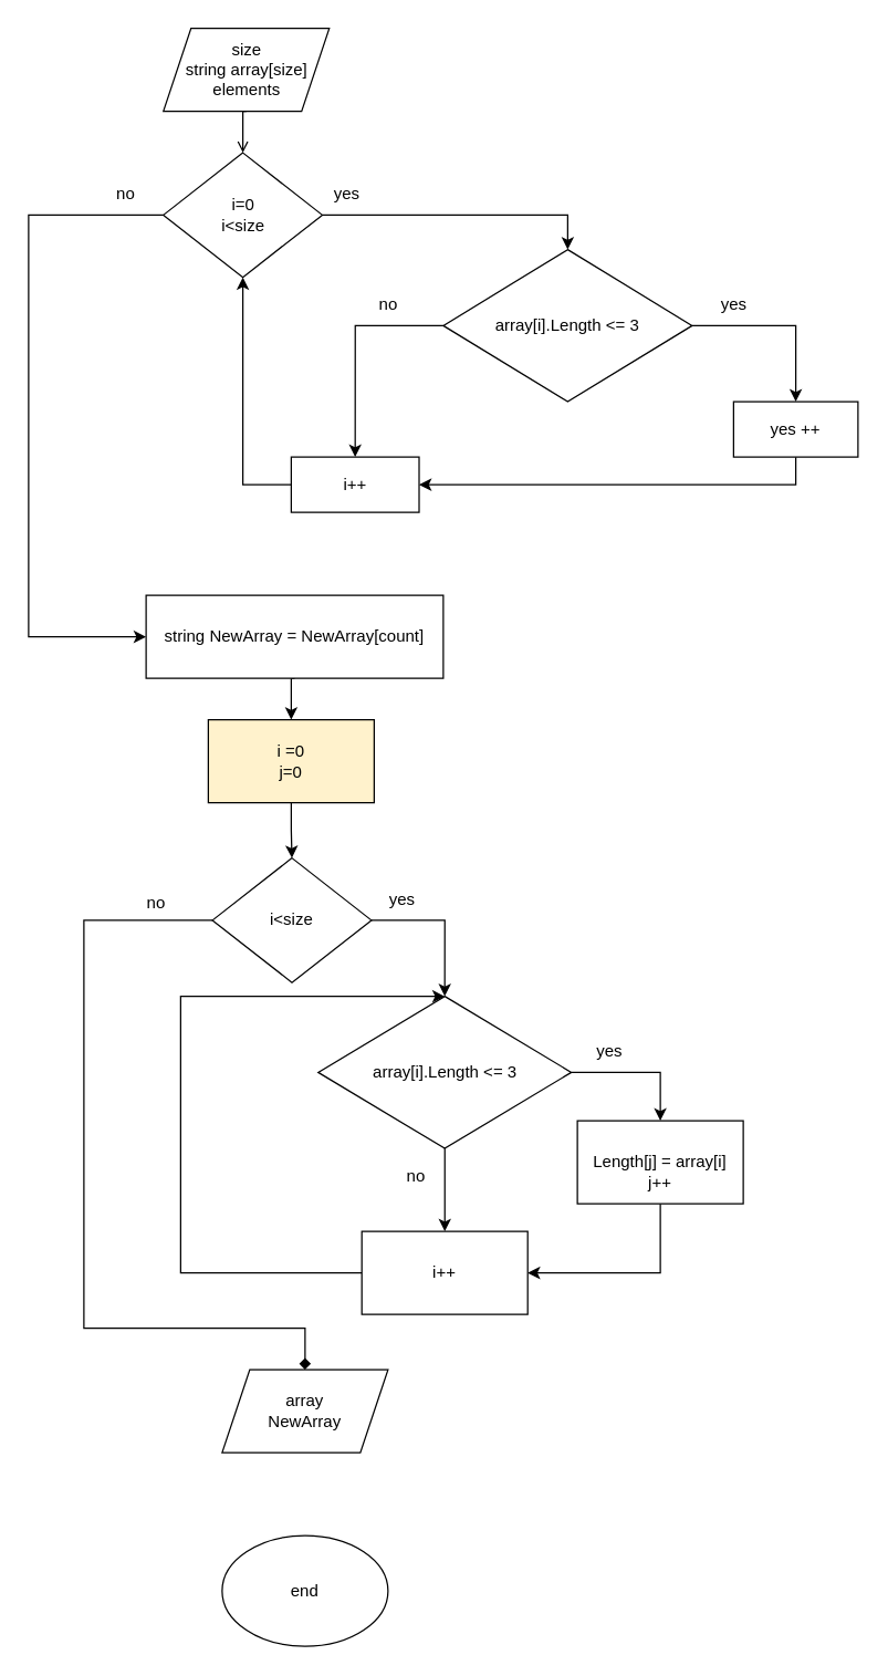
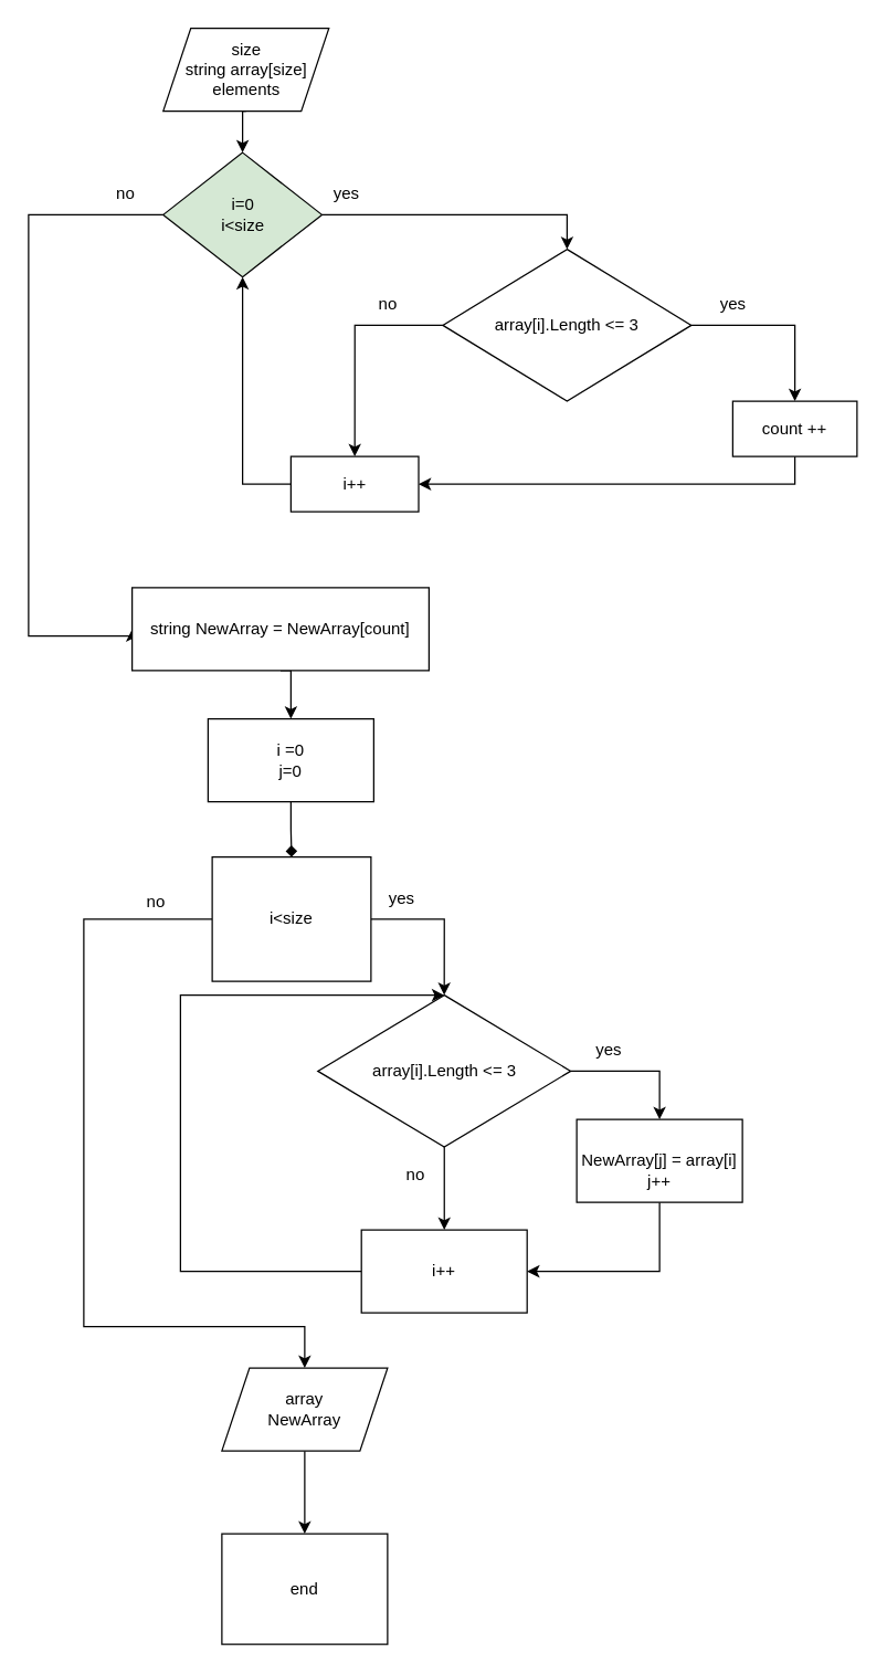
- <mxCell id="2" style="edgeStyle=orthogonalEdgeStyle;rounded=0;orthogonalLoop=1;jettySize=auto;html=1;exitX=0.5;exitY=1;exitDx=0;exitDy=0;entryX=0.5;entryY=0;entryDx=0;entryDy=0;endArrow=open;" edge="1" parent="1" source="3" target="6"><mxGeometry relative="1" as="geometry" /></mxCell>
+ <mxCell id="2" style="edgeStyle=orthogonalEdgeStyle;rounded=0;orthogonalLoop=1;jettySize=auto;html=1;exitX=0.5;exitY=1;exitDx=0;exitDy=0;entryX=0.5;entryY=0;entryDx=0;entryDy=0;" edge="1" parent="1" source="3" target="6"><mxGeometry relative="1" as="geometry" /></mxCell>
- <mxCell id="6" value="i=0&lt;br&gt;i&amp;lt;size" style="rhombus;whiteSpace=wrap;html=1;" vertex="1" parent="1"><mxGeometry x="117.5" y="110" width="115" height="90" as="geometry" /></mxCell>
+ <mxCell id="6" value="i=0&lt;br&gt;i&amp;lt;size" style="rhombus;whiteSpace=wrap;html=1;fillColor=#d5e8d4;" vertex="1" parent="1"><mxGeometry x="117.5" y="110" width="115" height="90" as="geometry" /></mxCell>
- <mxCell id="11" value="yes ++" style="rounded=0;whiteSpace=wrap;html=1;" vertex="1" parent="1"><mxGeometry x="530" y="290" width="90" height="40" as="geometry" /></mxCell>
+ <mxCell id="11" value="count ++" style="rounded=0;whiteSpace=wrap;html=1;" vertex="1" parent="1"><mxGeometry x="530" y="290" width="90" height="40" as="geometry" /></mxCell>
- <mxCell id="15" value="string NewArray = NewArray[count]" style="rounded=0;whiteSpace=wrap;html=1;" vertex="1" parent="1"><mxGeometry x="105" y="430" width="215" height="60" as="geometry" /></mxCell>
+ <mxCell id="15" value="string NewArray = NewArray[count]" style="rounded=0;whiteSpace=wrap;html=1;" vertex="1" parent="1"><mxGeometry x="95" y="425" width="215" height="60" as="geometry" /></mxCell>
- <mxCell id="31" value="i =0&lt;br&gt;j=0" style="rounded=0;whiteSpace=wrap;html=1;fillColor=#fff2cc;" vertex="1" parent="1"><mxGeometry x="150" y="520" width="120" height="60" as="geometry" /></mxCell>
+ <mxCell id="31" value="i =0&lt;br&gt;j=0" style="rounded=0;whiteSpace=wrap;html=1;" vertex="1" parent="1"><mxGeometry x="150" y="520" width="120" height="60" as="geometry" /></mxCell>
- <mxCell id="30" style="edgeStyle=orthogonalEdgeStyle;rounded=0;orthogonalLoop=1;jettySize=auto;html=1;exitX=0.5;exitY=1;exitDx=0;exitDy=0;entryX=0.5;entryY=0;entryDx=0;entryDy=0;" edge="1" parent="1" source="31" target="21"><mxGeometry relative="1" as="geometry" /></mxCell>
+ <mxCell id="30" style="edgeStyle=orthogonalEdgeStyle;rounded=0;orthogonalLoop=1;jettySize=auto;html=1;exitX=0.5;exitY=1;exitDx=0;exitDy=0;entryX=0.5;entryY=0;entryDx=0;entryDy=0;endArrow=diamond;" edge="1" parent="1" source="31" target="21"><mxGeometry relative="1" as="geometry" /></mxCell>
- <mxCell id="21" value="i&amp;lt;size" style="rhombus;whiteSpace=wrap;html=1;" vertex="1" parent="1"><mxGeometry x="153" y="620" width="115" height="90" as="geometry" /></mxCell>
+ <mxCell id="21" value="i&amp;lt;size" style="whiteSpace=wrap;html=1;rounded=0;" vertex="1" parent="1"><mxGeometry x="153" y="620" width="115" height="90" as="geometry" /></mxCell>
- <mxCell id="27" value="&lt;br&gt;Length[j] = array[i]&lt;br&gt;j++" style="rounded=0;whiteSpace=wrap;html=1;" vertex="1" parent="1"><mxGeometry x="417" y="810" width="120" height="60" as="geometry" /></mxCell>
+ <mxCell id="27" value="&lt;br&gt;NewArray[j] = array[i]&lt;br&gt;j++" style="rounded=0;whiteSpace=wrap;html=1;" vertex="1" parent="1"><mxGeometry x="417" y="810" width="120" height="60" as="geometry" /></mxCell>
- <mxCell id="20" style="edgeStyle=orthogonalEdgeStyle;rounded=0;orthogonalLoop=1;jettySize=auto;html=1;exitX=0;exitY=0.5;exitDx=0;exitDy=0;entryX=0.5;entryY=0;entryDx=0;entryDy=0;endArrow=diamond;" edge="1" parent="1" source="21" target="36"><mxGeometry relative="1" as="geometry"><Array as="points"><mxPoint x="60" y="665" /><mxPoint x="60" y="960" /><mxPoint x="220" y="960" /></Array></mxGeometry></mxCell>
+ <mxCell id="20" style="edgeStyle=orthogonalEdgeStyle;rounded=0;orthogonalLoop=1;jettySize=auto;html=1;exitX=0;exitY=0.5;exitDx=0;exitDy=0;entryX=0.5;entryY=0;entryDx=0;entryDy=0;" edge="1" parent="1" source="21" target="36"><mxGeometry relative="1" as="geometry"><Array as="points"><mxPoint x="60" y="665" /><mxPoint x="60" y="960" /><mxPoint x="220" y="960" /></Array></mxGeometry></mxCell>
+ <mxCell id="35" style="edgeStyle=orthogonalEdgeStyle;rounded=0;orthogonalLoop=1;jettySize=auto;html=1;exitX=0.5;exitY=1;exitDx=0;exitDy=0;entryX=0.5;entryY=0;entryDx=0;entryDy=0;" edge="1" parent="1" source="36" target="38"><mxGeometry relative="1" as="geometry" /></mxCell>
- <mxCell id="38" value="end" style="ellipse;whiteSpace=wrap;html=1;" vertex="1" parent="1"><mxGeometry x="160" y="1110" width="120" height="80" as="geometry" /></mxCell>
+ <mxCell id="38" value="end" style="whiteSpace=wrap;html=1;rounded=0;" vertex="1" parent="1"><mxGeometry x="160" y="1110" width="120" height="80" as="geometry" /></mxCell>
